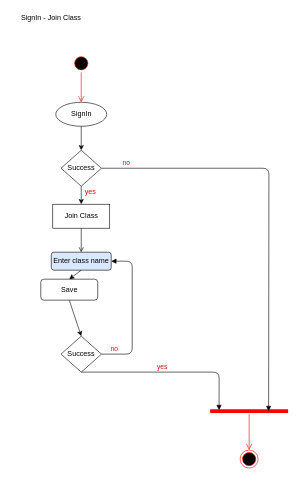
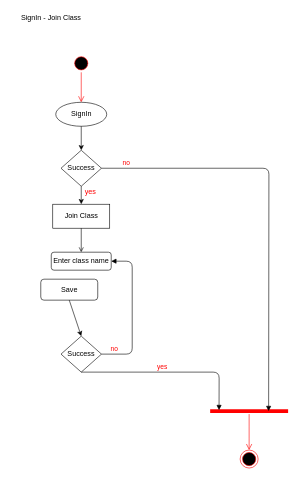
- <mxCell id="10" value="Enter class name" style="rounded=1;whiteSpace=wrap;html=1;fillColor=#dae8fc;" vertex="1" parent="1"><mxGeometry x="85" y="420" width="100" height="30" as="geometry" /></mxCell>
+ <mxCell id="10" value="Enter class name" style="rounded=1;whiteSpace=wrap;html=1;" vertex="1" parent="1"><mxGeometry x="85" y="420" width="100" height="30" as="geometry" /></mxCell>
- <mxCell id="13" value="" style="endArrow=classic;html=1;exitX=0.5;exitY=1;exitDx=0;exitDy=0;entryX=0.5;entryY=0;entryDx=0;entryDy=0;" edge="1" parent="1" source="10" target="12"><mxGeometry width="50" height="50" relative="1" as="geometry"><mxPoint x="360" y="410" as="sourcePoint" /><mxPoint x="410" y="360" as="targetPoint" /></mxGeometry></mxCell>
